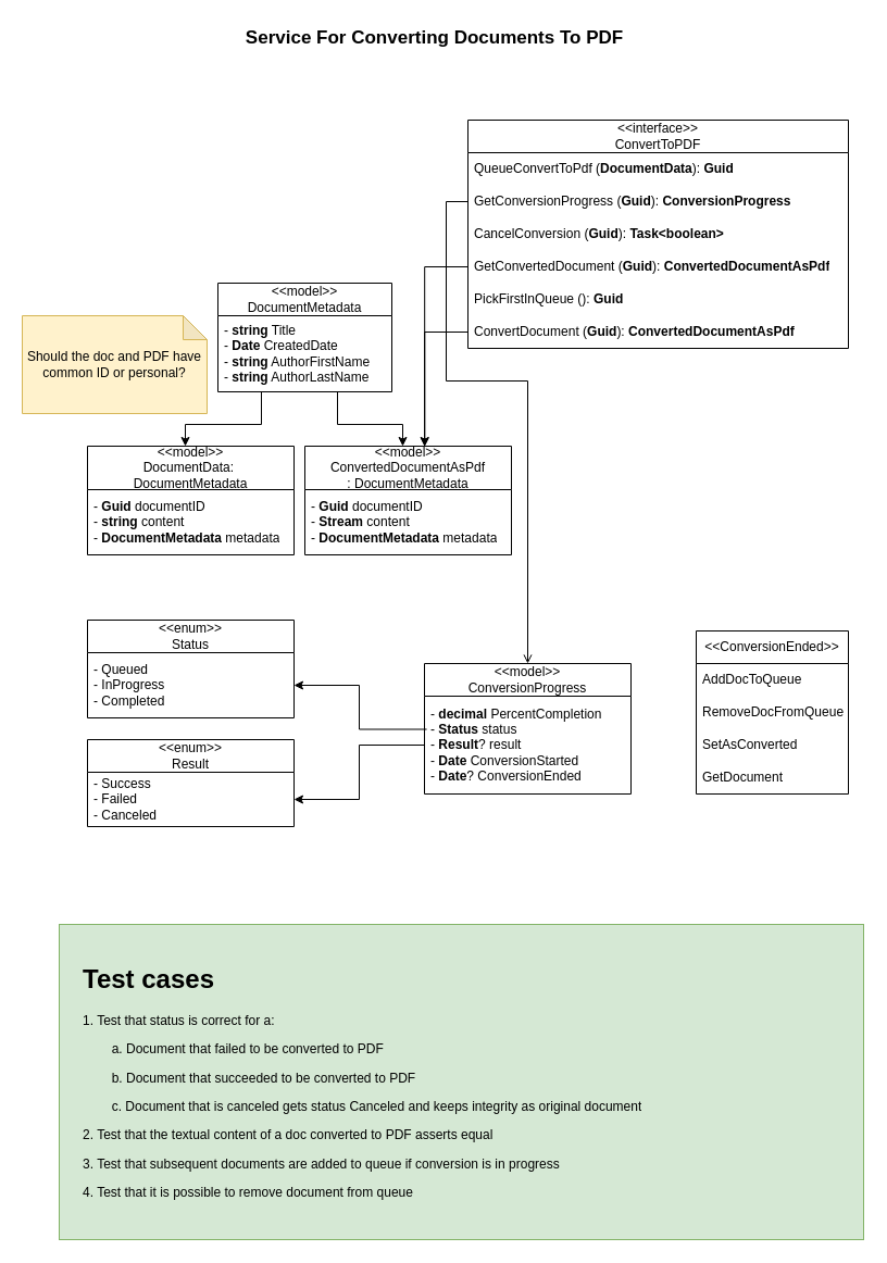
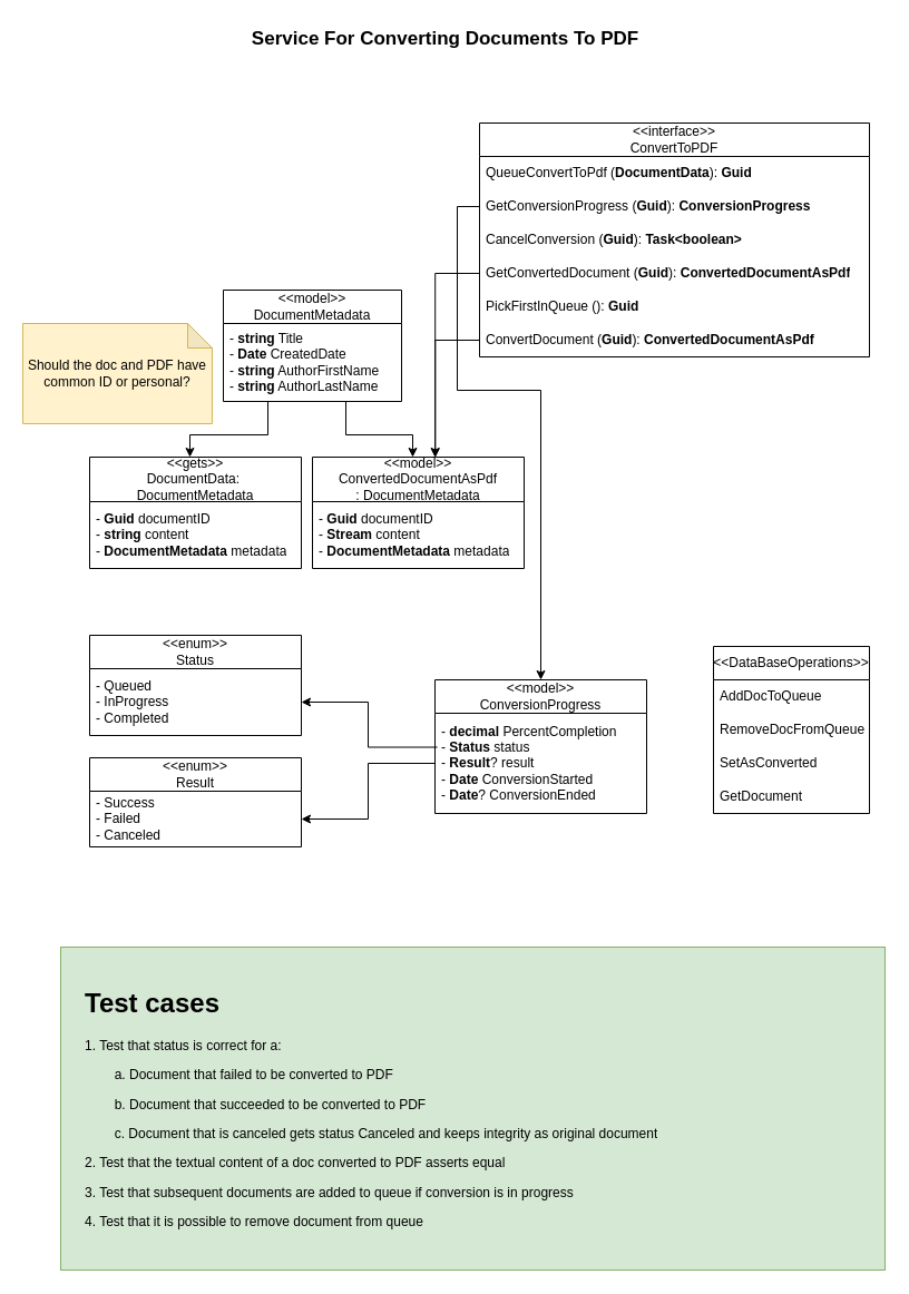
- <mxCell id="2" value="&amp;lt;&amp;lt;model&amp;gt;&amp;gt;&lt;div&gt;&lt;span style=&quot;text-align: left;&quot;&gt;DocumentData:&amp;nbsp;&lt;/span&gt;&lt;/div&gt;&lt;div&gt;&lt;span style=&quot;text-align: left; background-color: initial;&quot;&gt;DocumentMetadata&lt;/span&gt;&lt;br&gt;&lt;/div&gt;" style="swimlane;fontStyle=0;childLayout=stackLayout;horizontal=1;startSize=40;horizontalStack=0;resizeParent=1;resizeParentMax=0;resizeLast=0;collapsible=1;marginBottom=0;whiteSpace=wrap;html=1;" vertex="1" parent="1"><mxGeometry x="80" y="410" width="190" height="100" as="geometry" /></mxCell>
+ <mxCell id="2" value="&amp;lt;&amp;lt;gets&amp;gt;&amp;gt;&lt;div&gt;&lt;span style=&quot;text-align: left;&quot;&gt;DocumentData:&amp;nbsp;&lt;/span&gt;&lt;/div&gt;&lt;div&gt;&lt;span style=&quot;text-align: left; background-color: initial;&quot;&gt;DocumentMetadata&lt;/span&gt;&lt;br&gt;&lt;/div&gt;" style="swimlane;fontStyle=0;childLayout=stackLayout;horizontal=1;startSize=40;horizontalStack=0;resizeParent=1;resizeParentMax=0;resizeLast=0;collapsible=1;marginBottom=0;whiteSpace=wrap;html=1;" vertex="1" parent="1"><mxGeometry x="80" y="410" width="190" height="100" as="geometry" /></mxCell>
- <mxCell id="28" value="&amp;lt;&amp;lt;ConversionEnded&amp;gt;&amp;gt;" style="swimlane;fontStyle=0;childLayout=stackLayout;horizontal=1;startSize=30;horizontalStack=0;resizeParent=1;resizeParentMax=0;resizeLast=0;collapsible=1;marginBottom=0;whiteSpace=wrap;html=1;" vertex="1" parent="1"><mxGeometry x="640" y="580" width="140" height="150" as="geometry" /></mxCell>
+ <mxCell id="28" value="&amp;lt;&amp;lt;DataBaseOperations&amp;gt;&amp;gt;" style="swimlane;fontStyle=0;childLayout=stackLayout;horizontal=1;startSize=30;horizontalStack=0;resizeParent=1;resizeParentMax=0;resizeLast=0;collapsible=1;marginBottom=0;whiteSpace=wrap;html=1;" vertex="1" parent="1"><mxGeometry x="640" y="580" width="140" height="150" as="geometry" /></mxCell>
- <mxCell id="34" style="edgeStyle=orthogonalEdgeStyle;rounded=0;orthogonalLoop=1;jettySize=auto;html=1;entryX=0.5;entryY=0;entryDx=0;entryDy=0;endArrow=open;" edge="1" parent="1" source="6" target="12"><mxGeometry relative="1" as="geometry"><Array as="points"><mxPoint x="410" y="185" /><mxPoint x="410" y="350" /><mxPoint x="485" y="350" /></Array></mxGeometry></mxCell>
+ <mxCell id="34" style="edgeStyle=orthogonalEdgeStyle;rounded=0;orthogonalLoop=1;jettySize=auto;html=1;entryX=0.5;entryY=0;entryDx=0;entryDy=0;" edge="1" parent="1" source="6" target="12"><mxGeometry relative="1" as="geometry"><Array as="points"><mxPoint x="410" y="185" /><mxPoint x="410" y="350" /><mxPoint x="485" y="350" /></Array></mxGeometry></mxCell>
